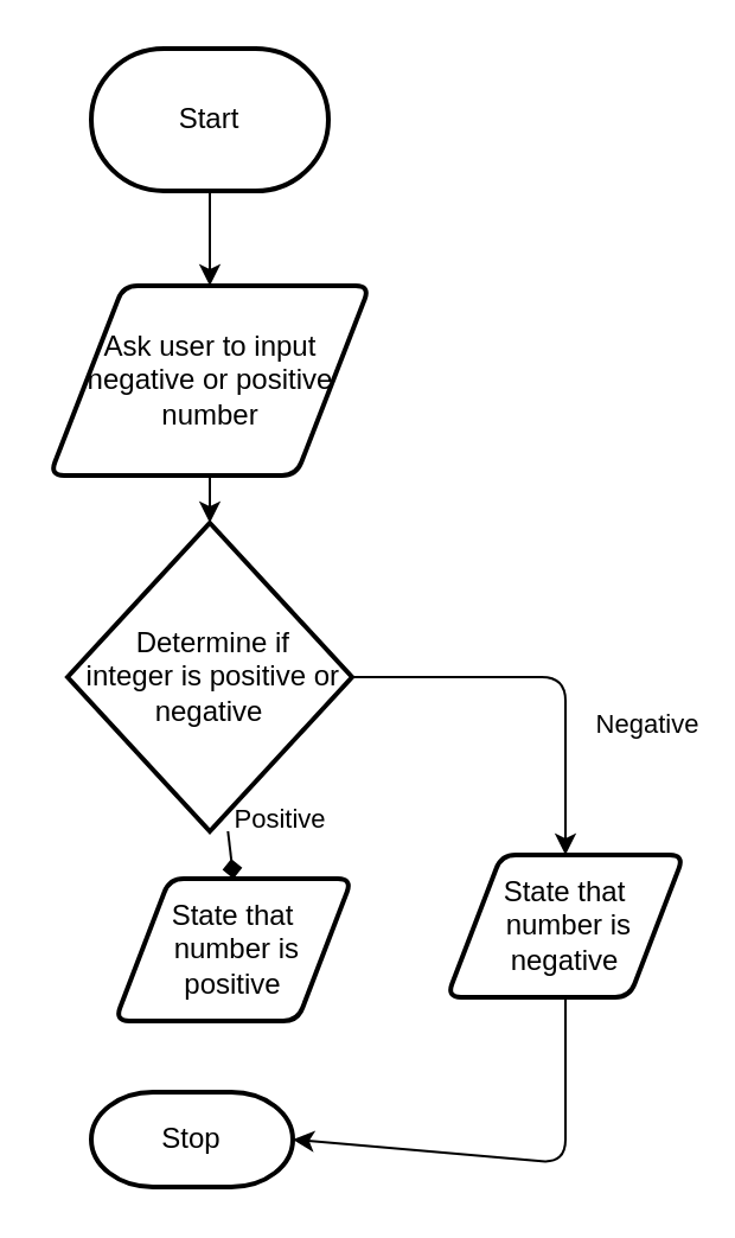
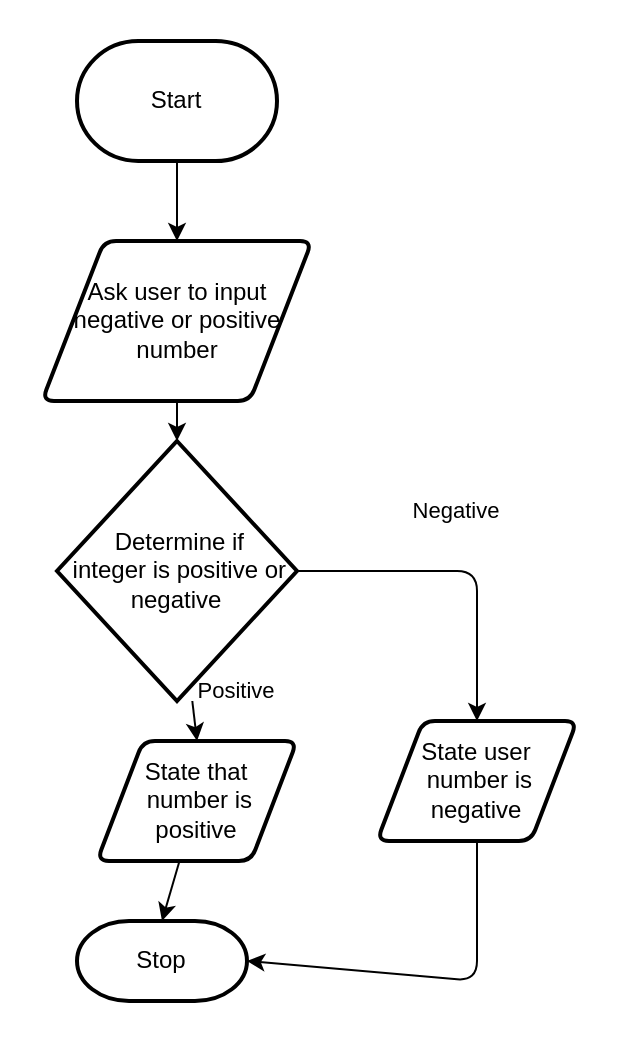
- <mxCell id="14" value="Negative" style="text;html=1;strokeColor=none;fillColor=none;align=center;verticalAlign=middle;whiteSpace=wrap;rounded=0;fontSize=11;" vertex="1" parent="1"><mxGeometry x="243" y="290" width="60" height="30" as="geometry" /></mxCell>
+ <mxCell id="14" value="Negative" style="text;html=1;strokeColor=none;fillColor=none;align=center;verticalAlign=middle;whiteSpace=wrap;rounded=0;fontSize=11;" vertex="1" parent="1"><mxGeometry x="198" y="240" width="60" height="30" as="geometry" /></mxCell>
- <mxCell id="6" style="edgeStyle=none;html=1;entryX=0.5;entryY=0;entryDx=0;entryDy=0;endArrow=diamond;" edge="1" parent="1" source="7" target="11"><mxGeometry relative="1" as="geometry" /></mxCell>
+ <mxCell id="6" style="edgeStyle=none;html=1;entryX=0.5;entryY=0;entryDx=0;entryDy=0;" edge="1" parent="1" source="7" target="11"><mxGeometry relative="1" as="geometry" /></mxCell>
- <mxCell id="9" value="State that&lt;br&gt;&amp;nbsp;number is negative" style="shape=parallelogram;html=1;strokeWidth=2;perimeter=parallelogramPerimeter;whiteSpace=wrap;rounded=1;arcSize=12;size=0.23;" vertex="1" parent="1"><mxGeometry x="188" y="360" width="100" height="60" as="geometry" /></mxCell>
+ <mxCell id="9" value="State user&lt;br&gt;&amp;nbsp;number is negative" style="shape=parallelogram;html=1;strokeWidth=2;perimeter=parallelogramPerimeter;whiteSpace=wrap;rounded=1;arcSize=12;size=0.23;" vertex="1" parent="1"><mxGeometry x="188" y="360" width="100" height="60" as="geometry" /></mxCell>
+ <mxCell id="10" style="edgeStyle=none;html=1;entryX=0.5;entryY=0;entryDx=0;entryDy=0;entryPerimeter=0;fontSize=11;" edge="1" parent="1" source="11" target="12"><mxGeometry relative="1" as="geometry" /></mxCell>
